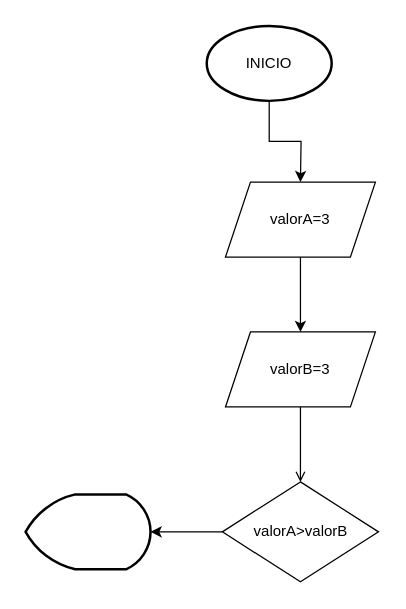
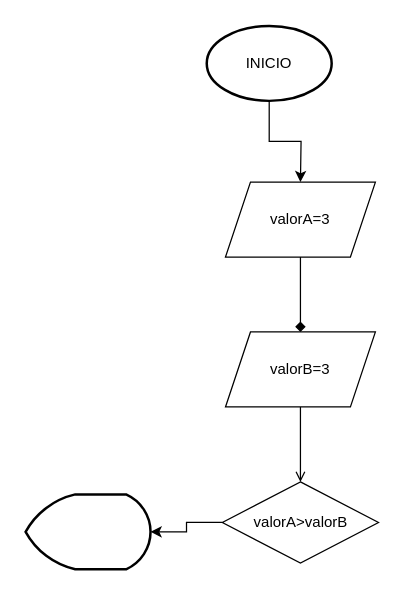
- <mxCell id="4" style="edgeStyle=orthogonalEdgeStyle;rounded=0;orthogonalLoop=1;jettySize=auto;html=1;entryX=0.5;entryY=0;entryDx=0;entryDy=0;" edge="1" parent="1" source="5" target="7"><mxGeometry relative="1" as="geometry" /></mxCell>
+ <mxCell id="4" style="edgeStyle=orthogonalEdgeStyle;rounded=0;orthogonalLoop=1;jettySize=auto;html=1;entryX=0.5;entryY=0;entryDx=0;entryDy=0;endArrow=diamond;" edge="1" parent="1" source="5" target="7"><mxGeometry relative="1" as="geometry" /></mxCell>
- <mxCell id="9" value="valorA&amp;gt;valorB" style="rhombus;whiteSpace=wrap;html=1;" vertex="1" parent="1"><mxGeometry x="177.5" y="385" width="125" height="80" as="geometry" /></mxCell>
+ <mxCell id="9" value="valorA&amp;gt;valorB" style="rhombus;whiteSpace=wrap;html=1;" vertex="1" parent="1"><mxGeometry x="177.5" y="385" width="125" height="65" as="geometry" /></mxCell>
